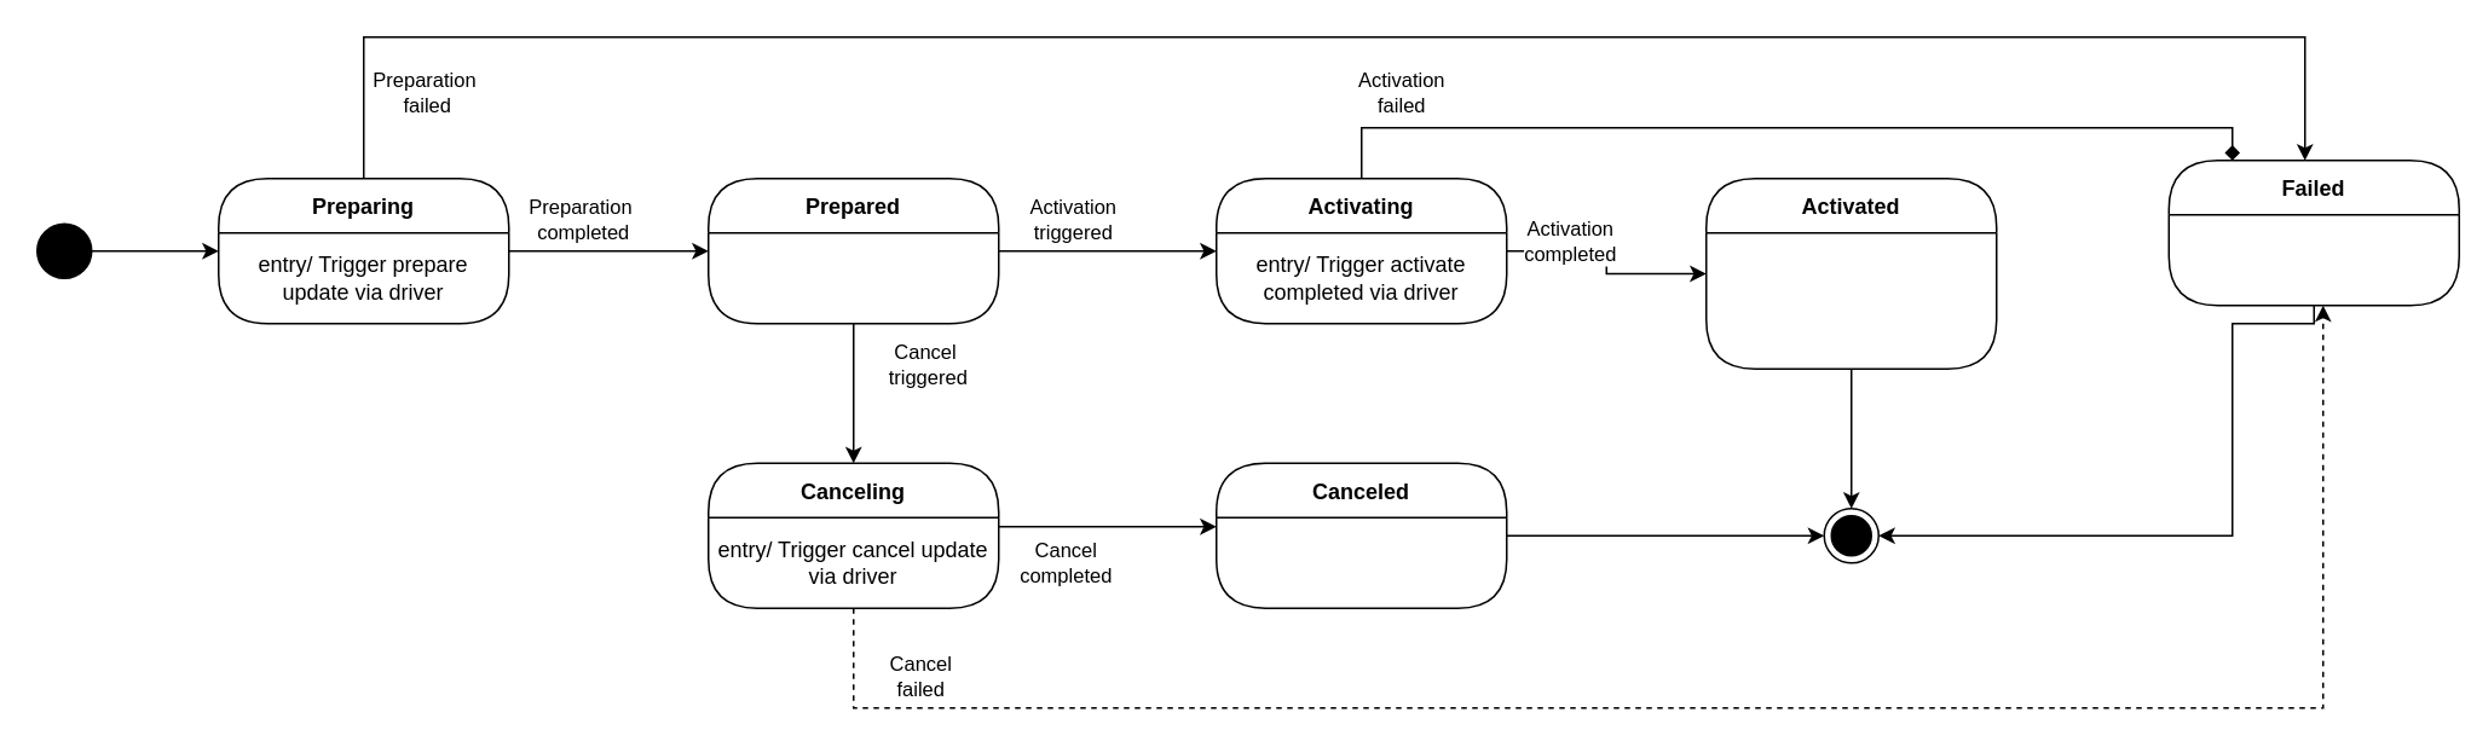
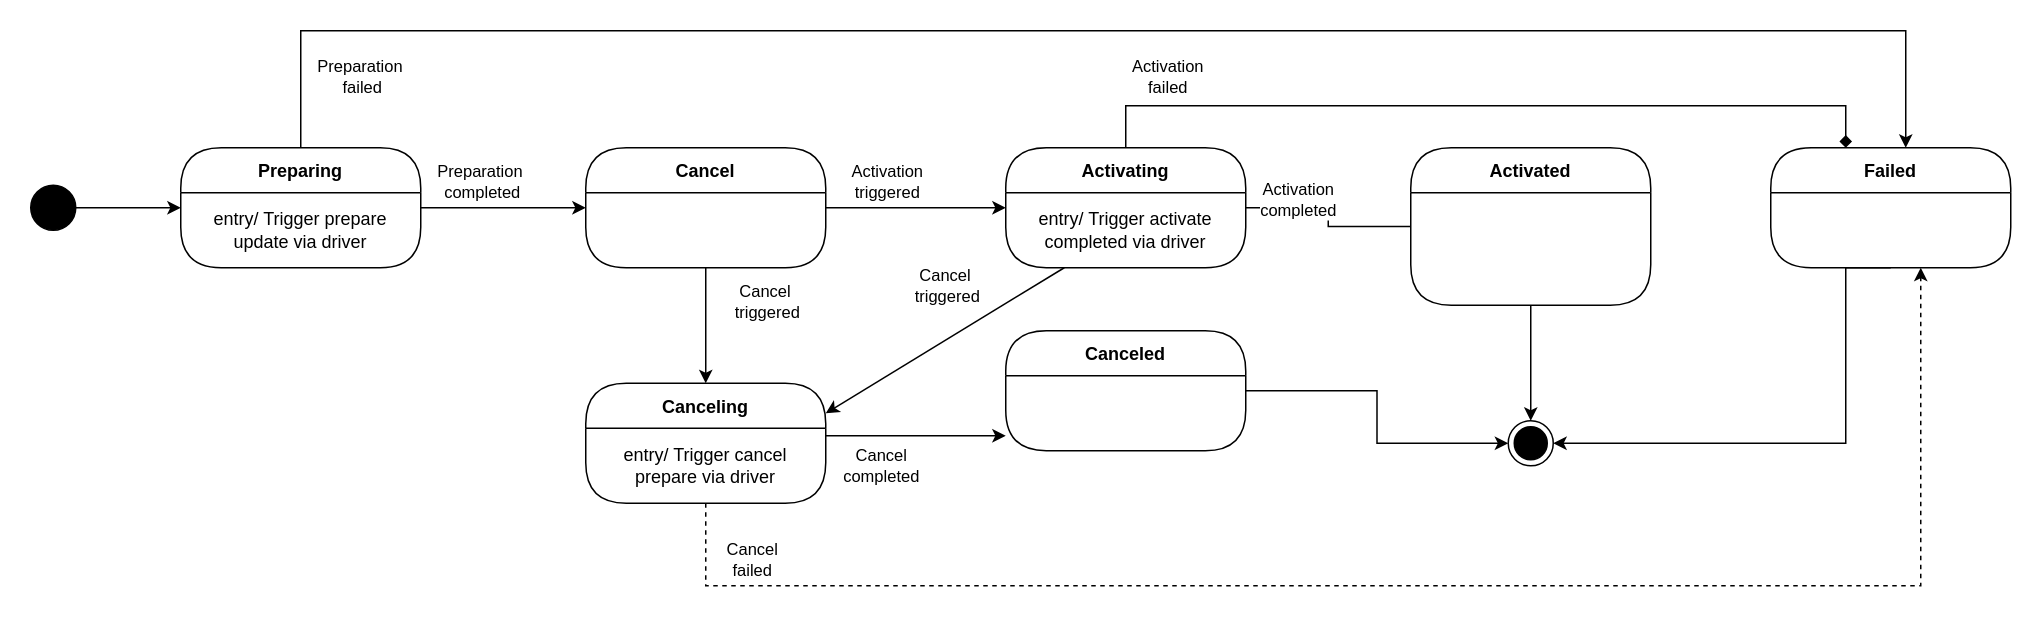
- <mxCell id="8" value="Prepared" style="swimlane;fontStyle=1;align=center;verticalAlign=middle;childLayout=stackLayout;horizontal=1;startSize=30;horizontalStack=0;resizeParent=0;resizeLast=1;container=0;collapsible=0;rounded=1;arcSize=30;swimlaneFillColor=default;dropTarget=0;" parent="1" vertex="1"><mxGeometry x="390" y="98" width="160" height="80" as="geometry" /></mxCell>
+ <mxCell id="8" value="Cancel" style="swimlane;fontStyle=1;align=center;verticalAlign=middle;childLayout=stackLayout;horizontal=1;startSize=30;horizontalStack=0;resizeParent=0;resizeLast=1;container=0;collapsible=0;rounded=1;arcSize=30;swimlaneFillColor=default;dropTarget=0;" parent="1" vertex="1"><mxGeometry x="390" y="98" width="160" height="80" as="geometry" /></mxCell>
- <mxCell id="27" value="Failed" style="swimlane;fontStyle=1;align=center;verticalAlign=middle;childLayout=stackLayout;horizontal=1;startSize=30;horizontalStack=0;resizeParent=0;resizeLast=1;container=0;collapsible=0;rounded=1;arcSize=30;swimlaneFillColor=default;dropTarget=0;" parent="1" vertex="1"><mxGeometry x="1195" y="88" width="160" height="80" as="geometry" /></mxCell>
+ <mxCell id="27" value="Failed" style="swimlane;fontStyle=1;align=center;verticalAlign=middle;childLayout=stackLayout;horizontal=1;startSize=30;horizontalStack=0;resizeParent=0;resizeLast=1;container=0;collapsible=0;rounded=1;arcSize=30;swimlaneFillColor=default;dropTarget=0;" parent="1" vertex="1"><mxGeometry x="1180" y="98" width="160" height="80" as="geometry" /></mxCell>
- <mxCell id="20" style="edgeStyle=orthogonalEdgeStyle;rounded=0;orthogonalLoop=1;jettySize=auto;html=1;" parent="1" source="15" target="9" edge="1"><mxGeometry relative="1" as="geometry"><mxPoint x="560" y="148" as="sourcePoint" /><mxPoint x="680" y="148" as="targetPoint" /></mxGeometry></mxCell>
+ <mxCell id="20" style="edgeStyle=orthogonalEdgeStyle;rounded=0;orthogonalLoop=1;jettySize=auto;html=1;endArrow=none;" parent="1" source="15" target="9" edge="1"><mxGeometry relative="1" as="geometry"><mxPoint x="560" y="148" as="sourcePoint" /><mxPoint x="680" y="148" as="targetPoint" /></mxGeometry></mxCell>
+ <mxCell id="35" value="" style="rounded=0;orthogonalLoop=1;jettySize=auto;html=1;entryX=1;entryY=0.25;entryDx=0;entryDy=0;" edge="1" parent="1" source="16" target="25"><mxGeometry relative="1" as="geometry"><mxPoint x="680" y="188" as="sourcePoint" /><mxPoint x="680" y="265" as="targetPoint" /></mxGeometry></mxCell>
+ <mxCell id="36" value="Cancel&amp;nbsp;&lt;div&gt;triggered&lt;/div&gt;" style="edgeLabel;html=1;align=center;verticalAlign=middle;resizable=0;points=[];" vertex="1" connectable="0" parent="35"><mxGeometry x="-0.632" y="-1" relative="1" as="geometry"><mxPoint x="-49" y="-5" as="offset" /></mxGeometry></mxCell>
- <mxCell id="10" value="Canceled" style="swimlane;fontStyle=1;align=center;verticalAlign=middle;childLayout=stackLayout;horizontal=1;startSize=30;horizontalStack=0;resizeParent=0;resizeLast=1;container=0;collapsible=0;rounded=1;arcSize=30;swimlaneFillColor=default;dropTarget=0;" parent="1" vertex="1"><mxGeometry x="670" y="255" width="160" height="80" as="geometry" /></mxCell>
+ <mxCell id="10" value="Canceled" style="swimlane;fontStyle=1;align=center;verticalAlign=middle;childLayout=stackLayout;horizontal=1;startSize=30;horizontalStack=0;resizeParent=0;resizeLast=1;container=0;collapsible=0;rounded=1;arcSize=30;swimlaneFillColor=default;dropTarget=0;" parent="1" vertex="1"><mxGeometry x="670" y="220" width="160" height="80" as="geometry" /></mxCell>
- <mxCell id="26" value="entry/ Trigger cancel update via driver" style="text;html=1;align=center;verticalAlign=middle;spacingLeft=4;spacingRight=4;whiteSpace=wrap;overflow=hidden;rotatable=0;" parent="25" vertex="1"><mxGeometry y="30" width="160" height="50" as="geometry" /></mxCell>
+ <mxCell id="26" value="entry/ Trigger cancel prepare via driver" style="text;html=1;align=center;verticalAlign=middle;spacingLeft=4;spacingRight=4;whiteSpace=wrap;overflow=hidden;rotatable=0;" parent="25" vertex="1"><mxGeometry y="30" width="160" height="50" as="geometry" /></mxCell>
